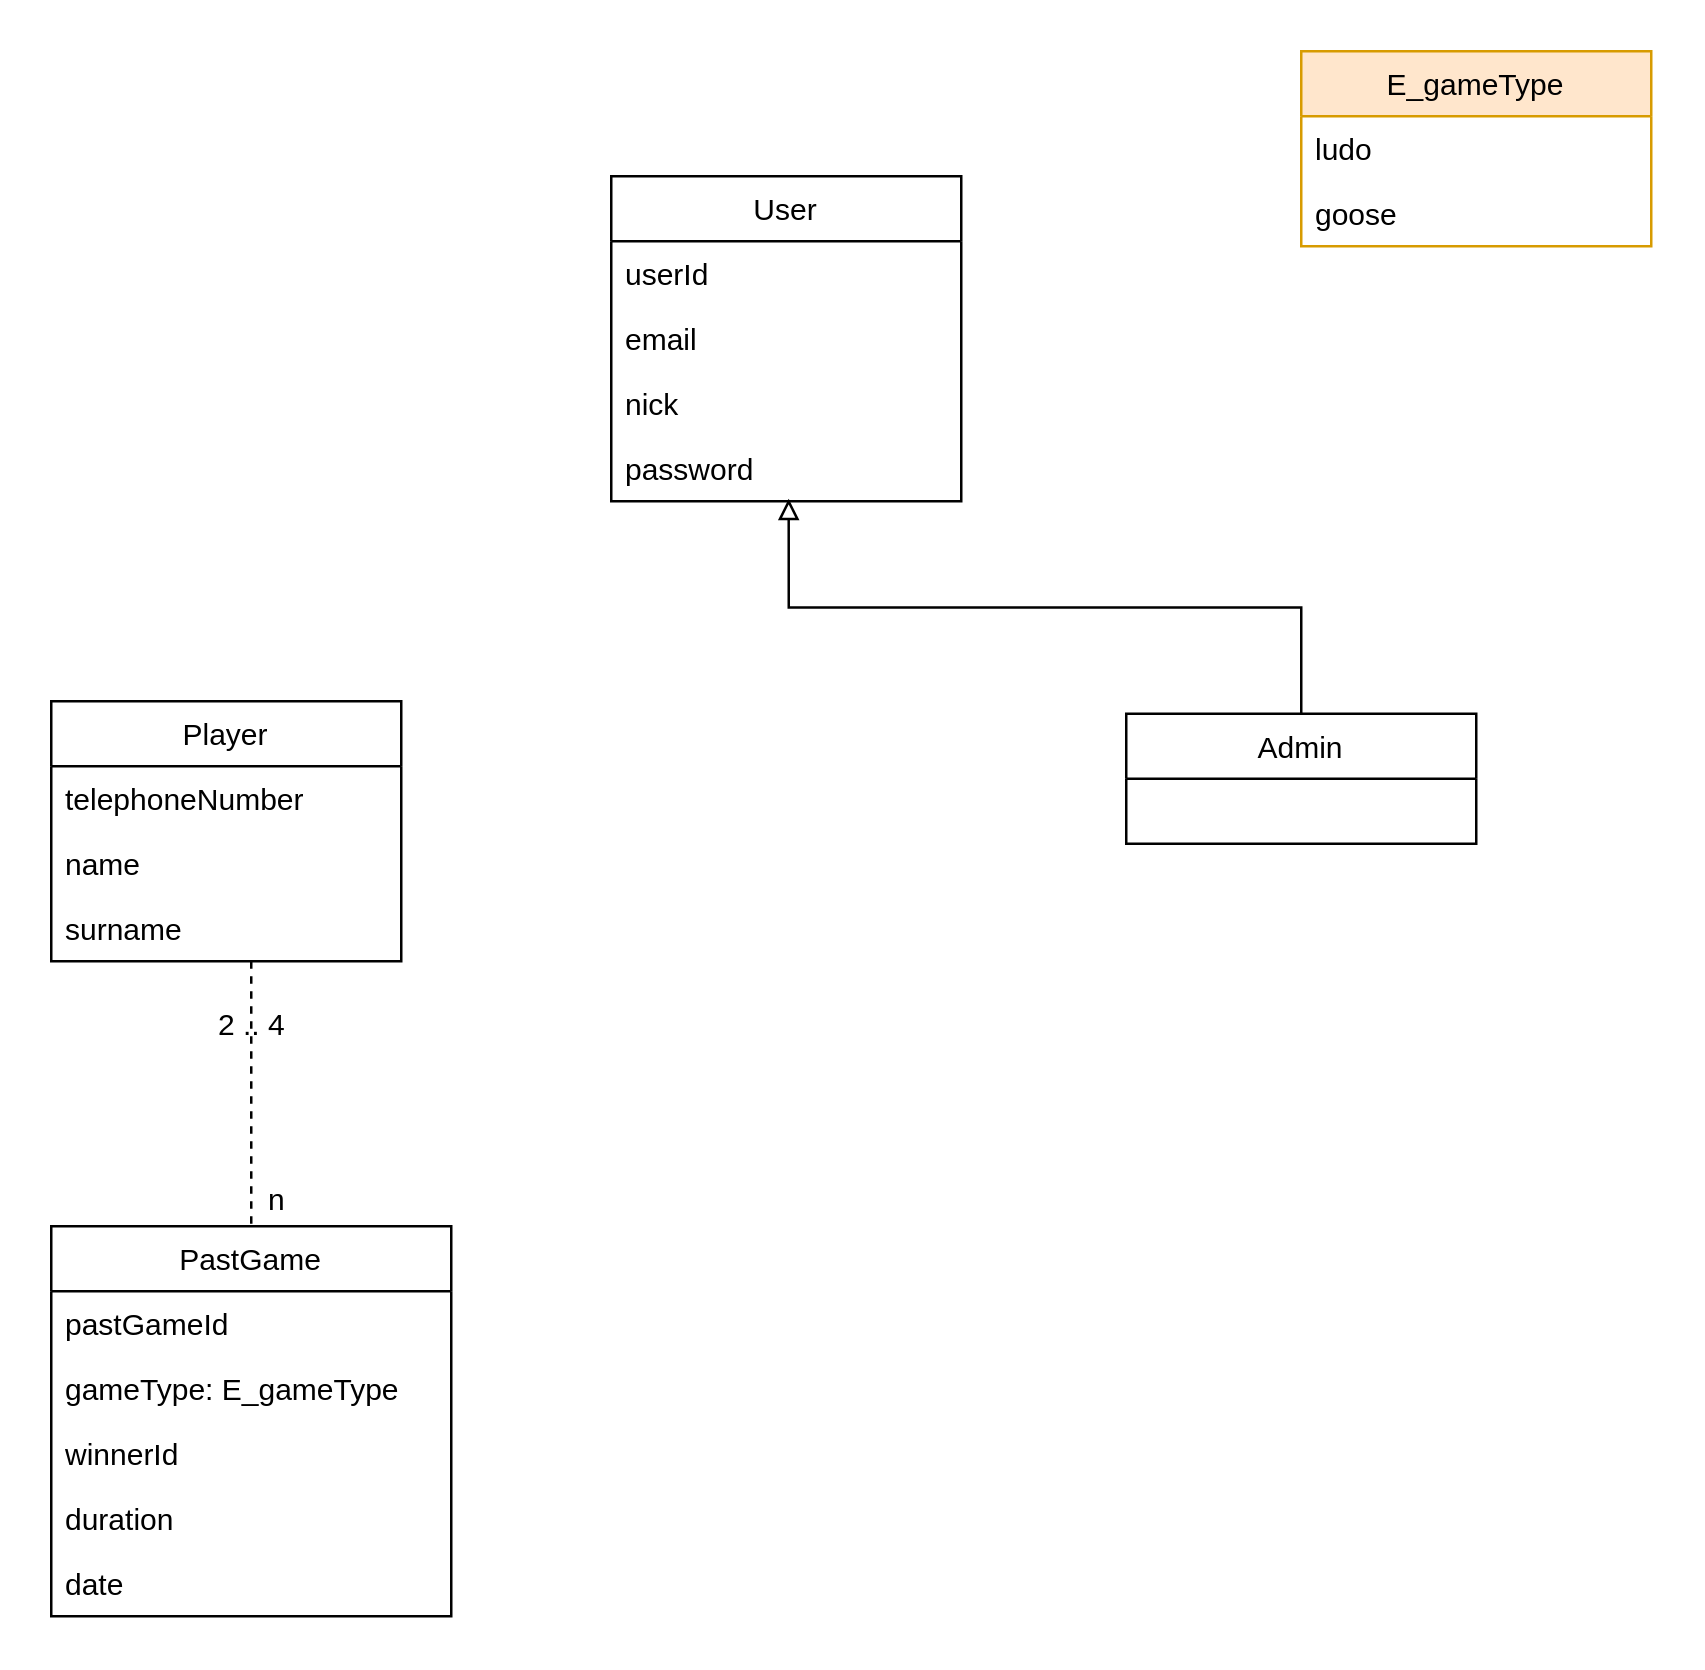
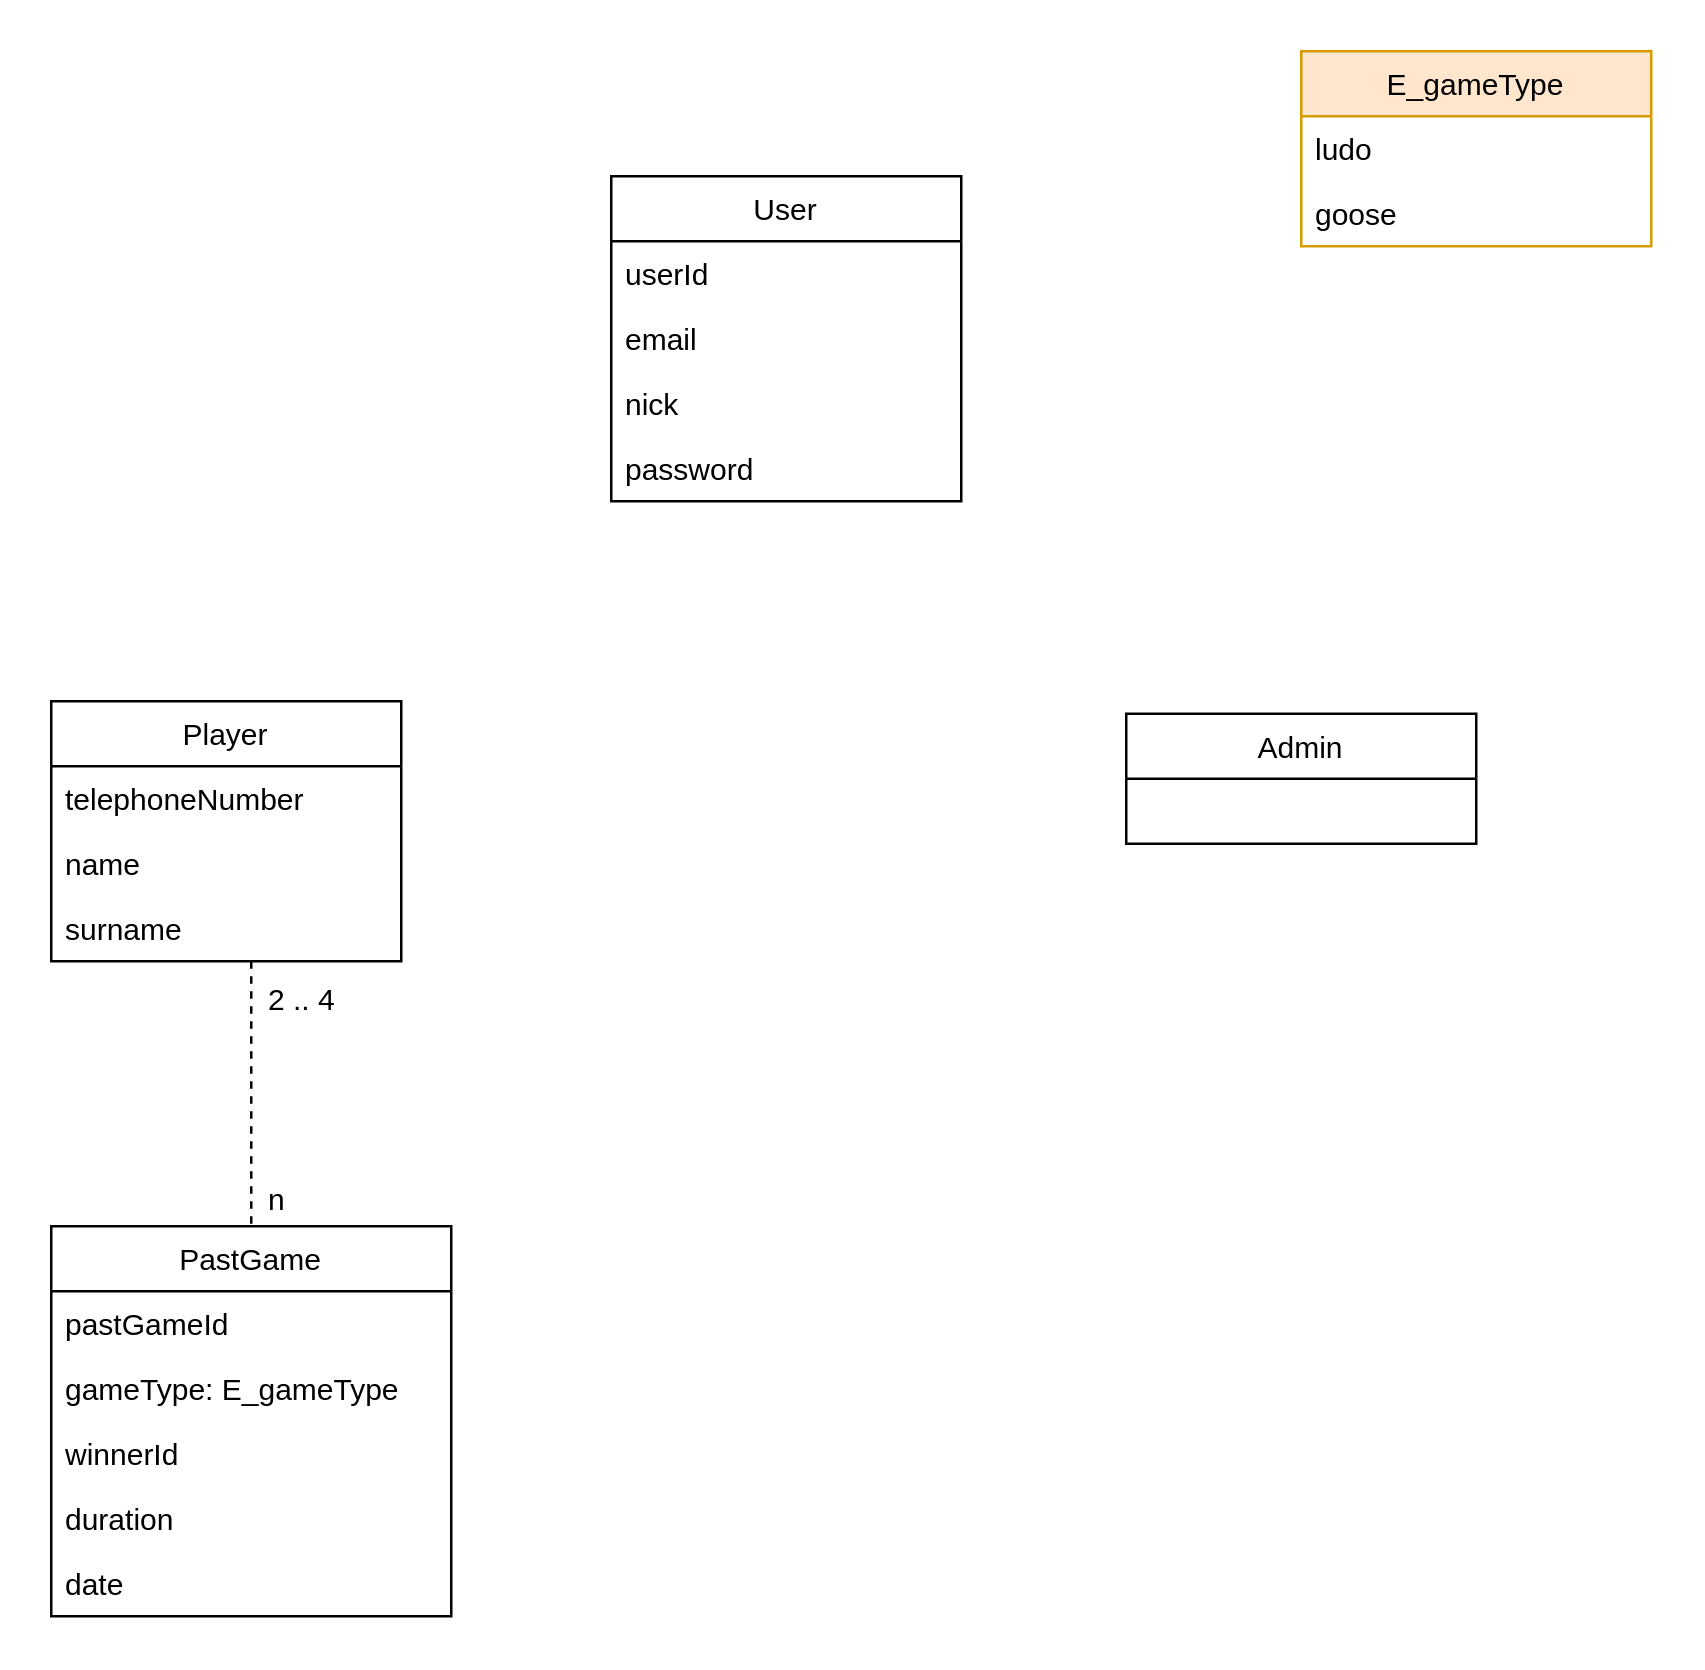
- <mxCell id="12" style="edgeStyle=orthogonalEdgeStyle;rounded=0;orthogonalLoop=1;jettySize=auto;html=1;entryX=0.507;entryY=0.962;entryDx=0;entryDy=0;entryPerimeter=0;endArrow=block;endFill=0;" edge="1" parent="1" source="13" target="6"><mxGeometry relative="1" as="geometry" /></mxCell>
- <mxCell id="21" value="2 .. 4" style="text;html=1;align=center;verticalAlign=middle;resizable=0;points=[];autosize=1;strokeColor=none;fillColor=none;" vertex="1" parent="1"><mxGeometry x="80" y="400" width="40" height="20" as="geometry" /></mxCell>
+ <mxCell id="21" value="2 .. 4" style="text;html=1;align=center;verticalAlign=middle;resizable=0;points=[];autosize=1;strokeColor=none;fillColor=none;" vertex="1" parent="1"><mxGeometry x="100" y="390" width="40" height="20" as="geometry" /></mxCell>
